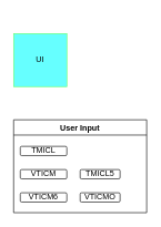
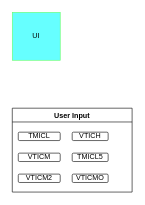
- <mxCell id="2" value="UI" style="whiteSpace=wrap;html=1;aspect=fixed;strokeColor=#66FF66;fillColor=#66FFFF;" vertex="1" parent="1"><mxGeometry x="20" y="50" width="80" height="80" as="geometry" /></mxCell>
+ <mxCell id="2" value="UI" style="whiteSpace=wrap;html=1;aspect=fixed;strokeColor=#66FF66;fillColor=#66FFFF;" vertex="1" parent="1"><mxGeometry x="20" y="20" width="80" height="80" as="geometry" /></mxCell>
+ <mxCell id="5" value="VTICH" style="rounded=1;whiteSpace=wrap;html=1;" vertex="1" parent="3"><mxGeometry x="100" y="40" width="60" height="14" as="geometry" /></mxCell>
- <mxCell id="7" value="VTICM6" style="rounded=1;whiteSpace=wrap;html=1;" vertex="1" parent="3"><mxGeometry x="10" y="110" width="70" height="14" as="geometry" /></mxCell>
+ <mxCell id="7" value="VTICM2" style="rounded=1;whiteSpace=wrap;html=1;" vertex="1" parent="3"><mxGeometry x="10" y="110" width="70" height="14" as="geometry" /></mxCell>
